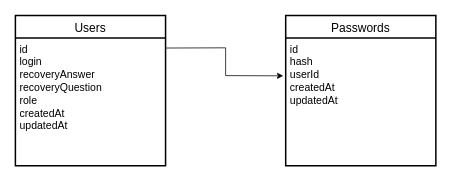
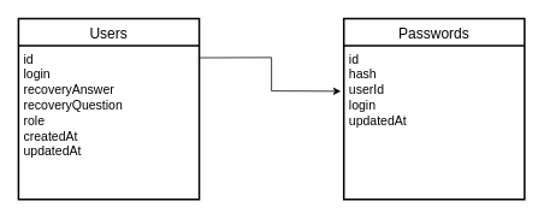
- <mxCell id="5" value="id&#10;hash&#10;userId&#10;createdAt&#10;updatedAt" style="align=left;strokeColor=none;fillColor=none;spacingLeft=4;fontSize=14;verticalAlign=top;resizable=0;rotatable=0;part=1;" vertex="1" parent="4"><mxGeometry y="30" width="200" height="170" as="geometry" /></mxCell>
+ <mxCell id="5" value="id&#10;hash&#10;userId&#10;login&#10;updatedAt" style="align=left;strokeColor=none;fillColor=none;spacingLeft=4;fontSize=14;verticalAlign=top;resizable=0;rotatable=0;part=1;" vertex="1" parent="4"><mxGeometry y="30" width="200" height="170" as="geometry" /></mxCell>
